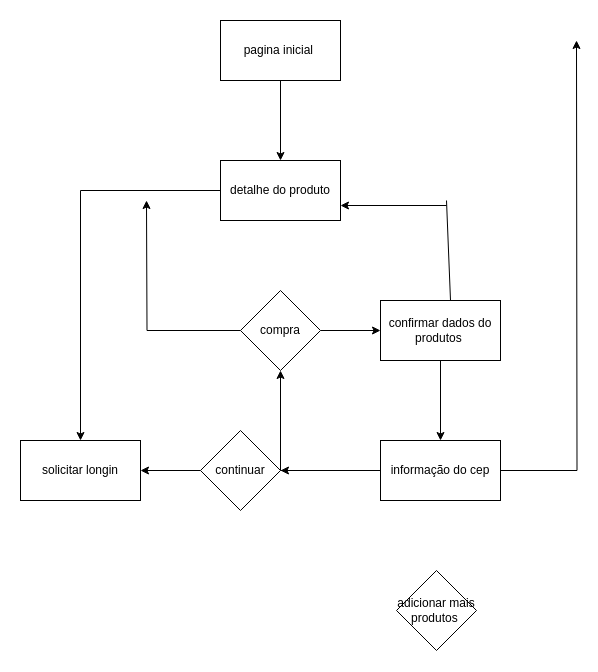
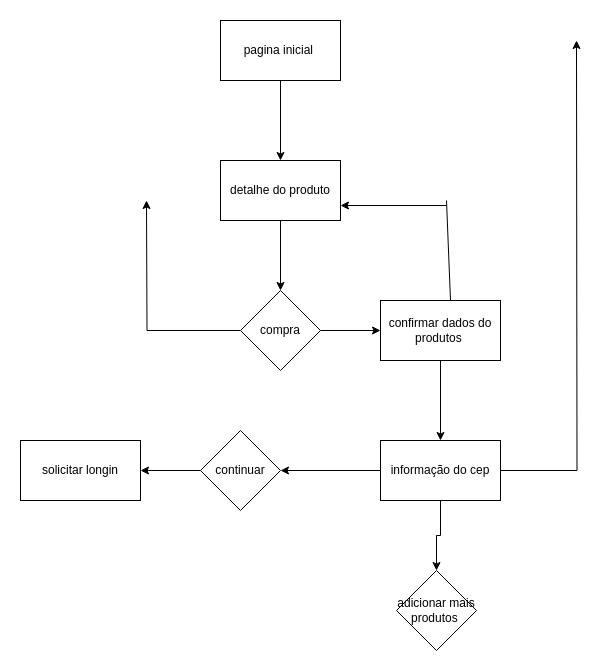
- <mxCell id="4" value="" style="edgeStyle=orthogonalEdgeStyle;rounded=0;orthogonalLoop=1;jettySize=auto;html=1;" parent="1" source="5" target="20" edge="1"><mxGeometry relative="1" as="geometry" /></mxCell>
+ <mxCell id="4" value="" style="edgeStyle=orthogonalEdgeStyle;rounded=0;orthogonalLoop=1;jettySize=auto;html=1;" parent="1" source="5" target="8" edge="1"><mxGeometry relative="1" as="geometry" /></mxCell>
- <mxCell id="13" value="" style="edgeStyle=orthogonalEdgeStyle;rounded=0;orthogonalLoop=1;jettySize=auto;html=1;" parent="1" source="16" target="8" edge="1"><mxGeometry relative="1" as="geometry" /></mxCell>
+ <mxCell id="13" value="" style="edgeStyle=orthogonalEdgeStyle;rounded=0;orthogonalLoop=1;jettySize=auto;html=1;" parent="1" source="16" target="17" edge="1"><mxGeometry relative="1" as="geometry" /></mxCell>
